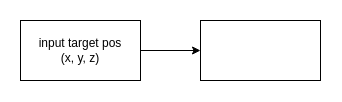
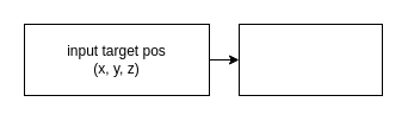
- <mxCell id="3" value="input target pos &lt;br&gt;(x, y, z)" style="rounded=0;whiteSpace=wrap;html=1;" parent="1" vertex="1"><mxGeometry x="20" y="20" width="120" height="60" as="geometry" /></mxCell>
+ <mxCell id="3" value="input target pos &lt;br&gt;(x, y, z)" style="rounded=0;whiteSpace=wrap;html=1;" parent="1" vertex="1"><mxGeometry x="20" y="20" width="155" height="60" as="geometry" /></mxCell>
